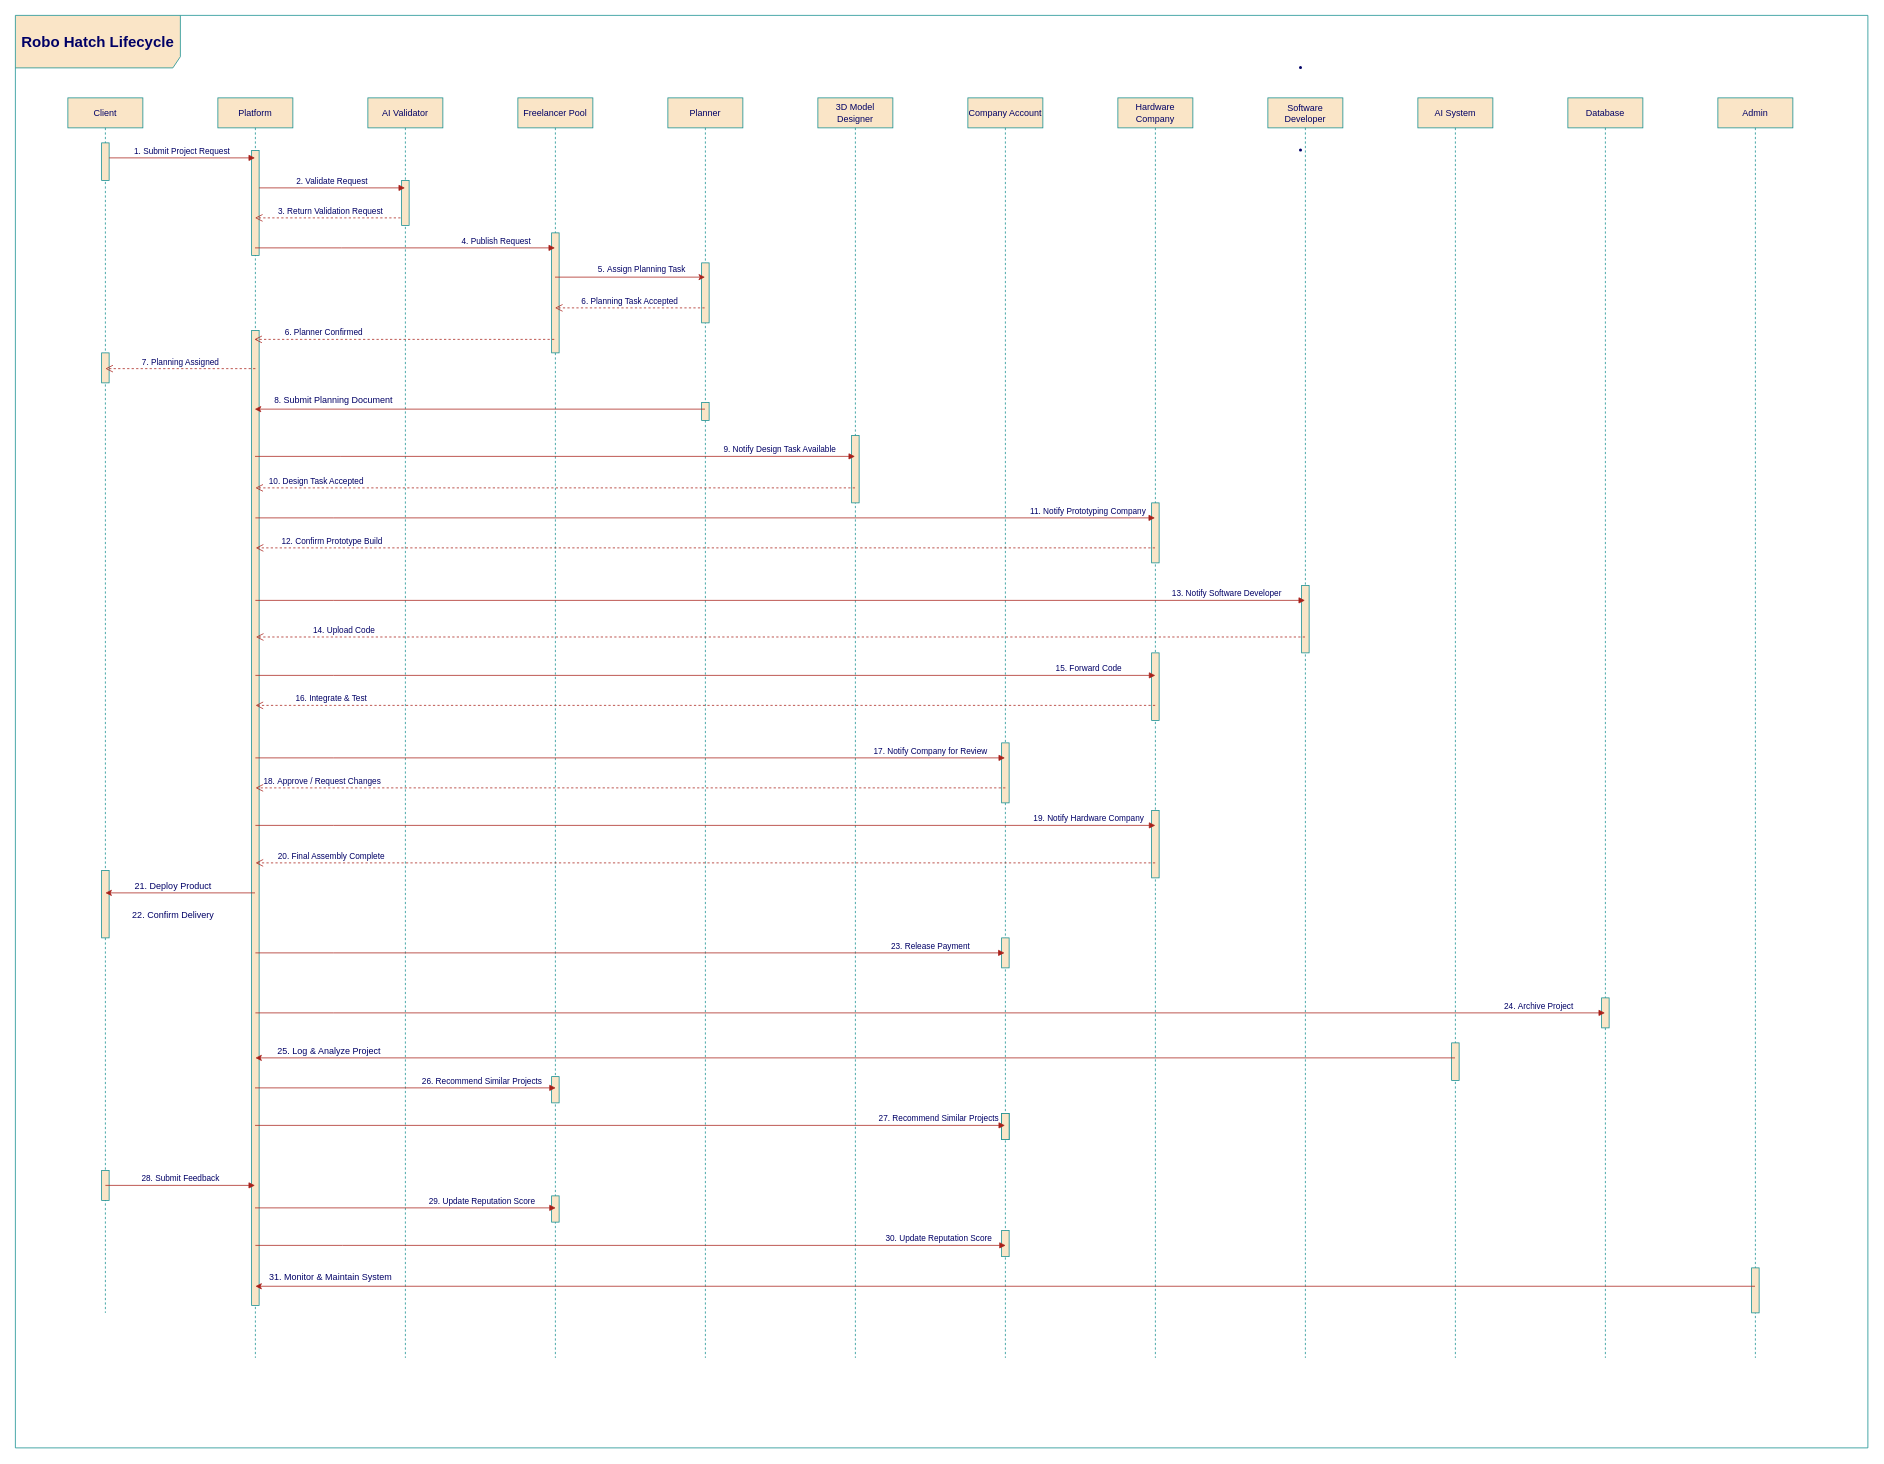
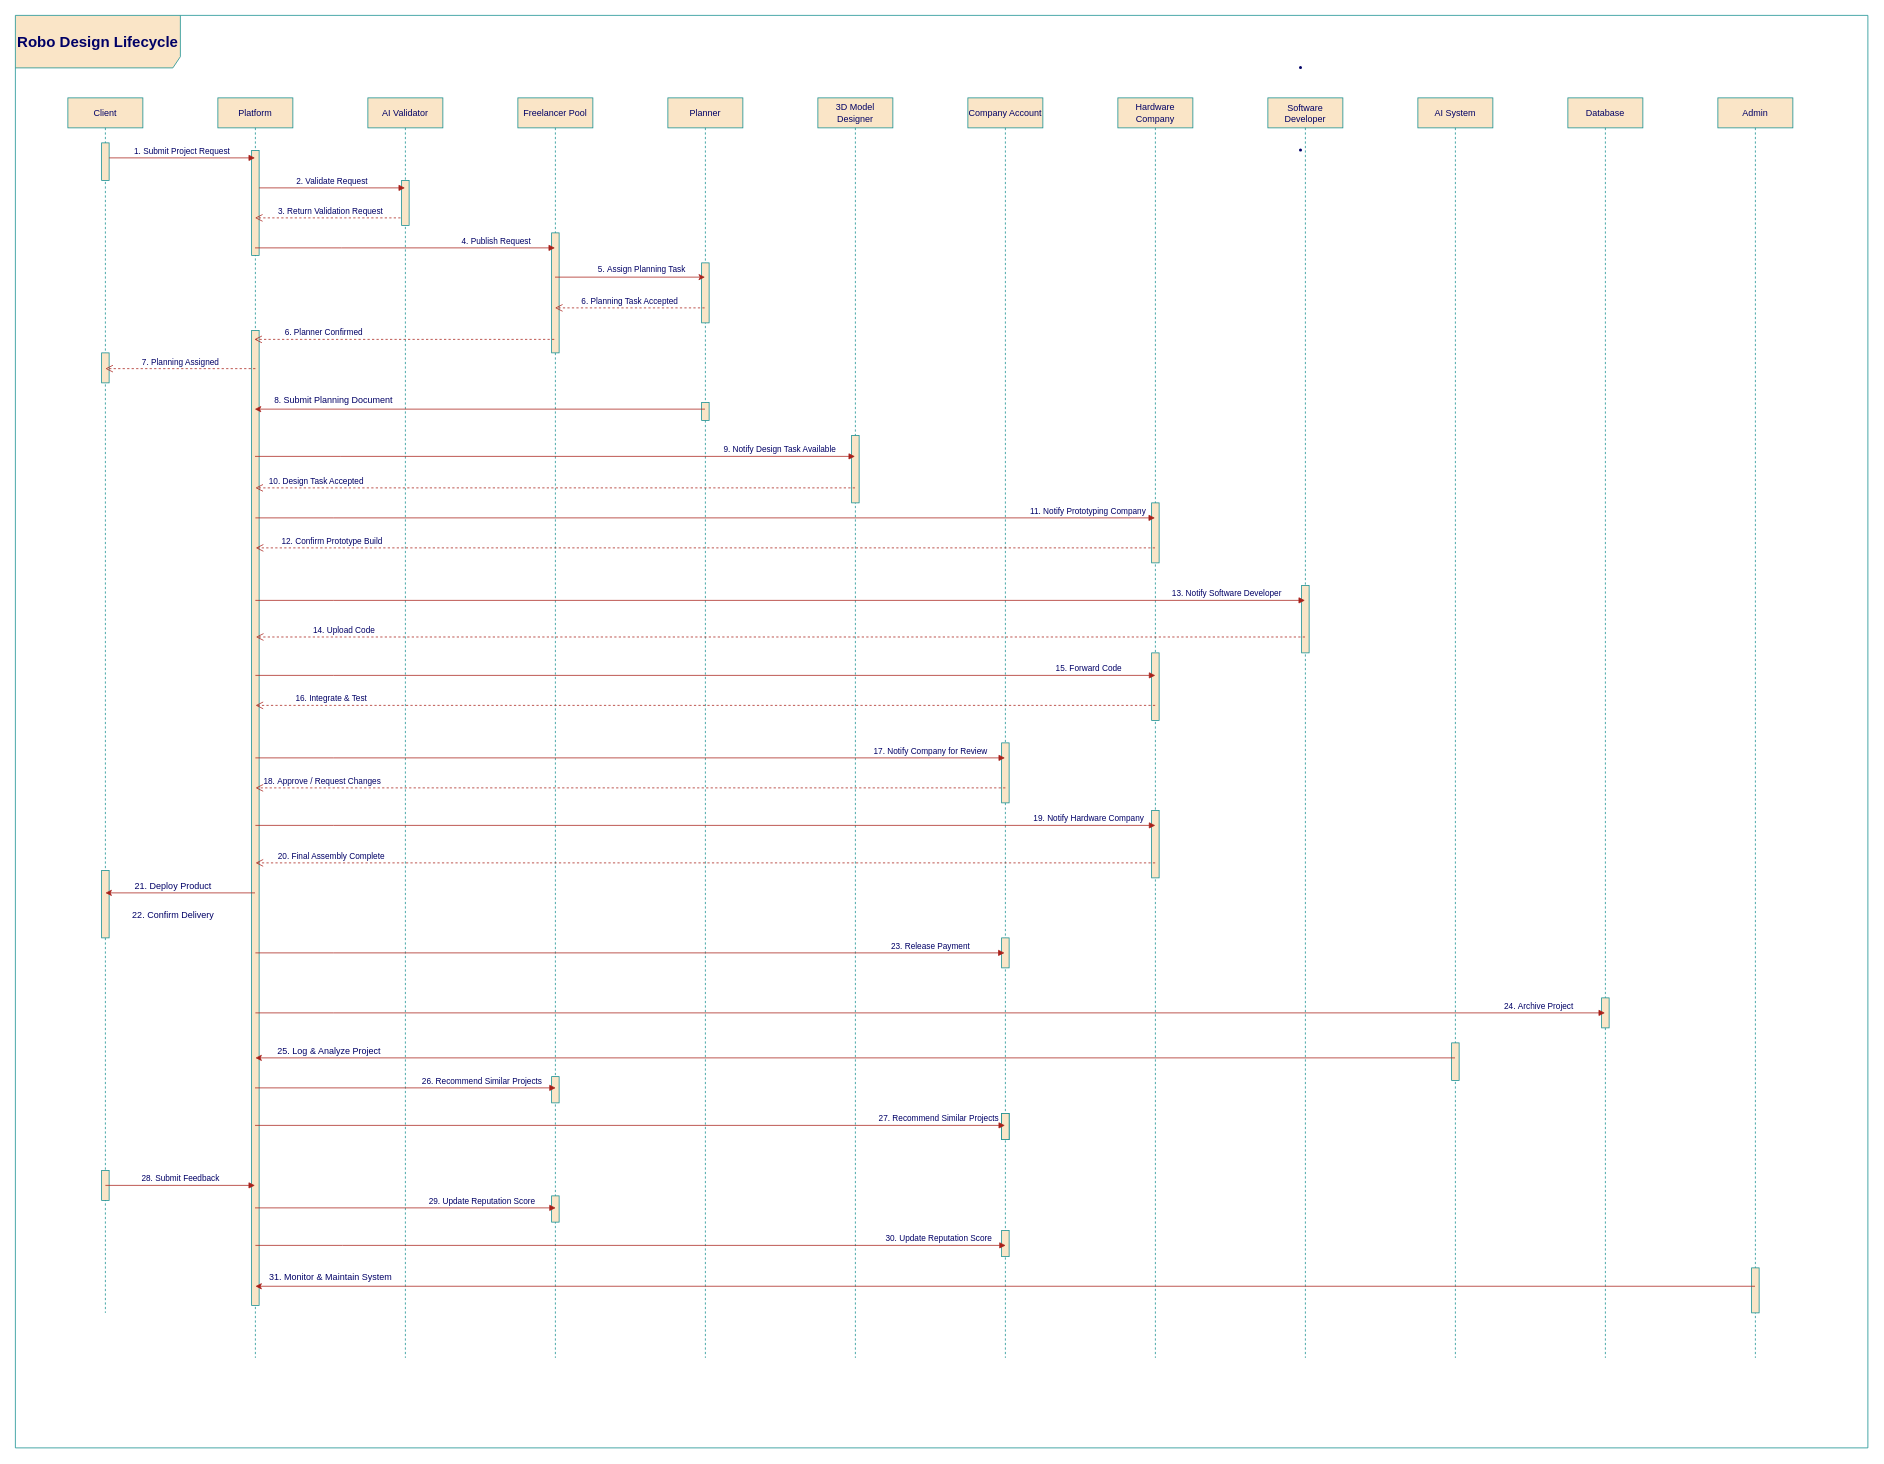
- <mxCell id="76" value="&lt;b&gt;&lt;font style=&quot;font-size: 20px;&quot;&gt;Robo Hatch Lifecycle&lt;/font&gt;&lt;/b&gt;" style="shape=umlFrame;whiteSpace=wrap;html=1;pointerEvents=0;width=220;height=70;labelBackgroundColor=none;fillColor=#FAE5C7;strokeColor=#0F8B8D;fontColor=#000066;" parent="1" vertex="1"><mxGeometry x="20" y="20" width="2470" height="1910" as="geometry" /></mxCell>
+ <mxCell id="76" value="&lt;b&gt;&lt;font style=&quot;font-size: 20px;&quot;&gt;Robo Design Lifecycle&lt;/font&gt;&lt;/b&gt;" style="shape=umlFrame;whiteSpace=wrap;html=1;pointerEvents=0;width=220;height=70;labelBackgroundColor=none;fillColor=#FAE5C7;strokeColor=#0F8B8D;fontColor=#000066;" parent="1" vertex="1"><mxGeometry x="20" y="20" width="2470" height="1910" as="geometry" /></mxCell>
